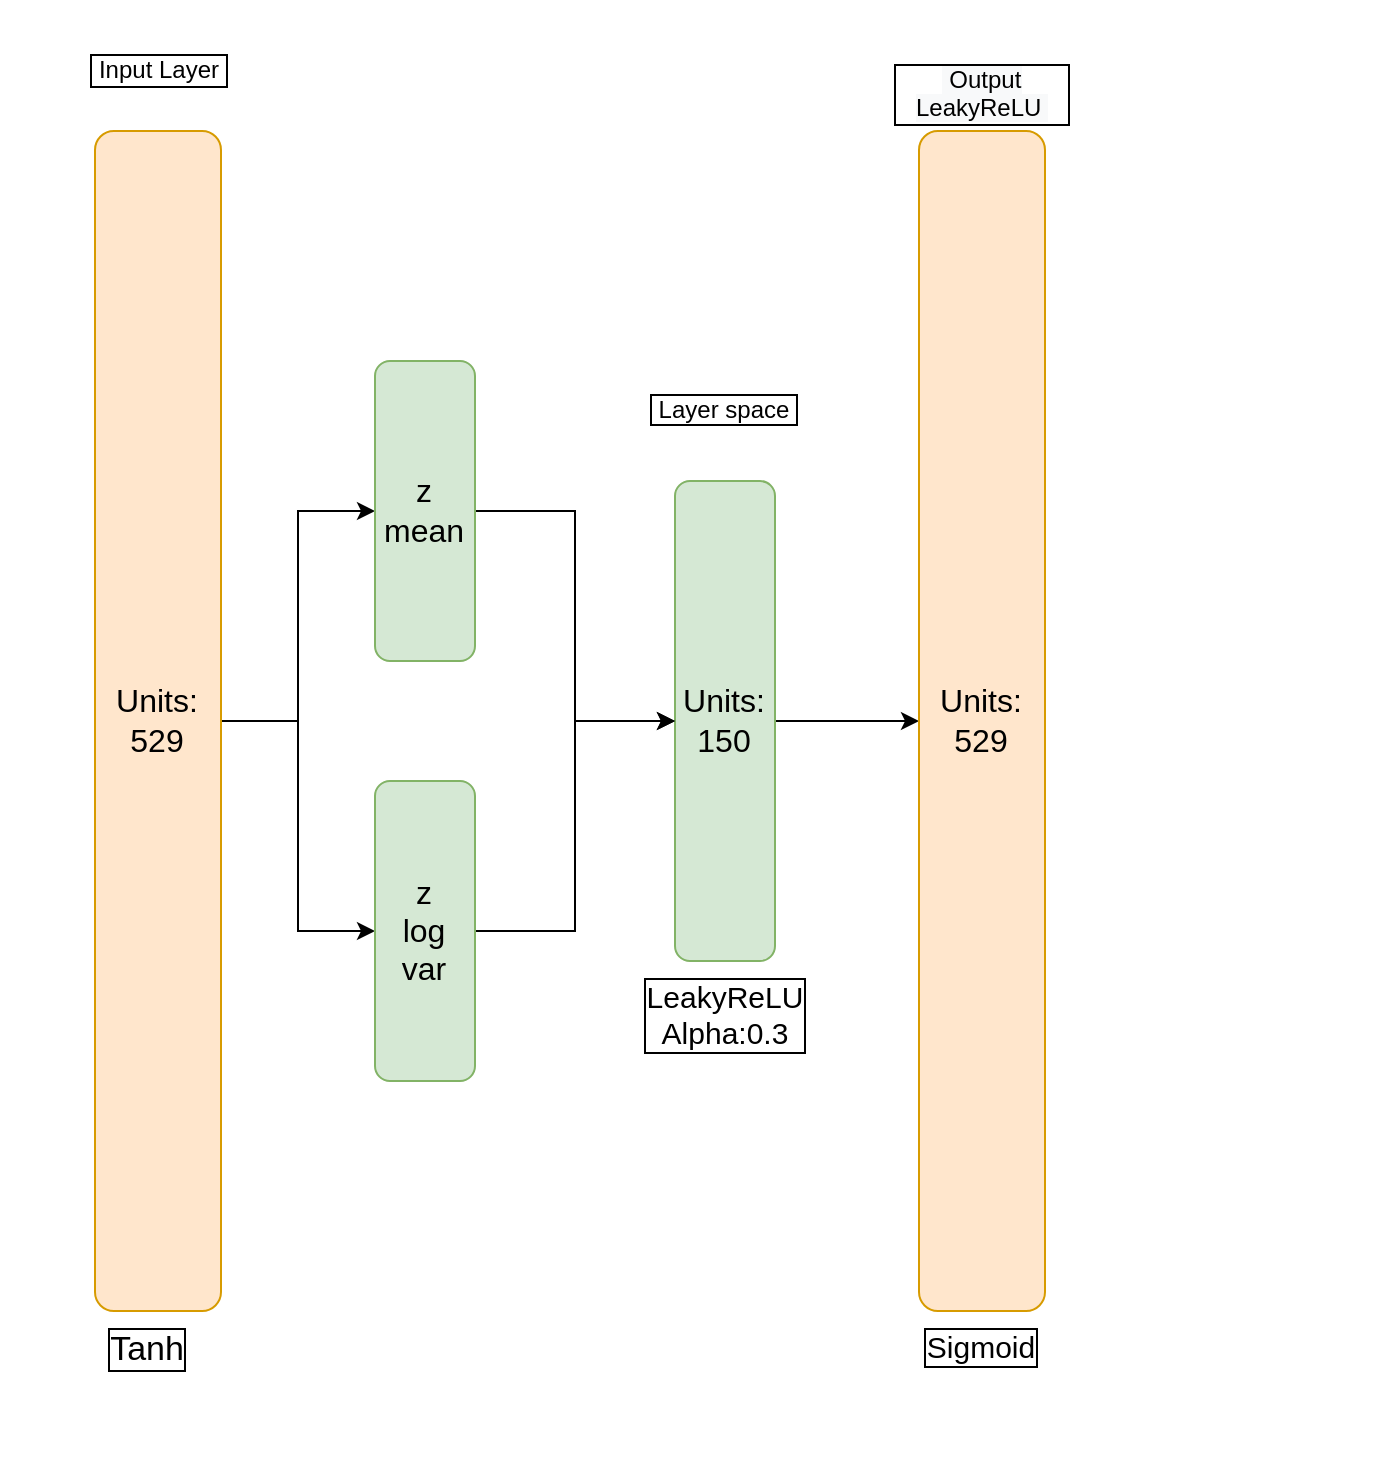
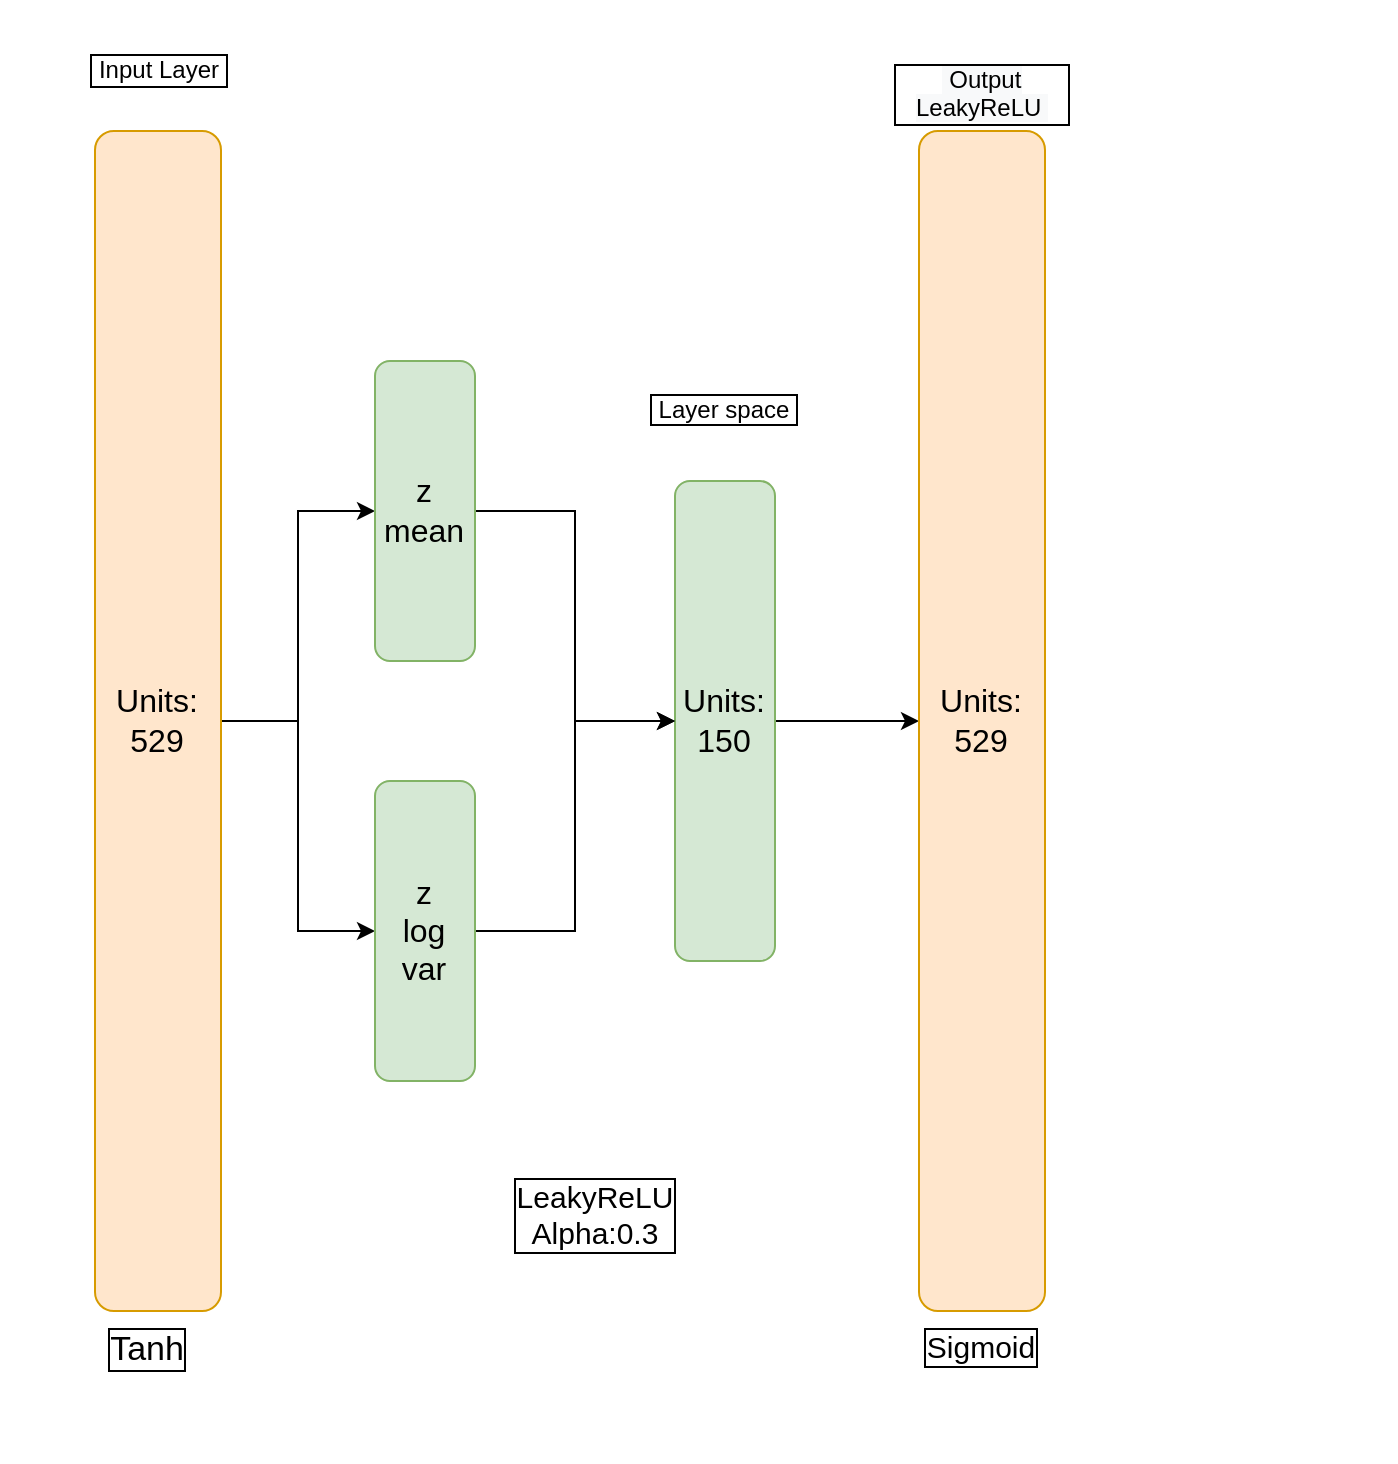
- <mxCell id="16" value="&lt;div style=&quot;font-size: 15px;&quot;&gt;LeakyReLU&lt;/div&gt;&lt;div style=&quot;font-size: 15px;&quot;&gt;Alpha:0.3&lt;/div&gt;" style="text;whiteSpace=wrap;html=1;fontColor=#000000;align=center;labelBorderColor=default;spacing=4;fontSize=15;" parent="1" vertex="1"><mxGeometry x="308.5" y="480" width="107" height="55" as="geometry" /></mxCell>
+ <mxCell id="16" value="&lt;div style=&quot;font-size: 15px;&quot;&gt;LeakyReLU&lt;/div&gt;&lt;div style=&quot;font-size: 15px;&quot;&gt;Alpha:0.3&lt;/div&gt;" style="text;whiteSpace=wrap;html=1;fontColor=#000000;align=center;labelBorderColor=default;spacing=4;fontSize=15;" parent="1" vertex="1"><mxGeometry x="243.5" y="580" width="107" height="55" as="geometry" /></mxCell>
